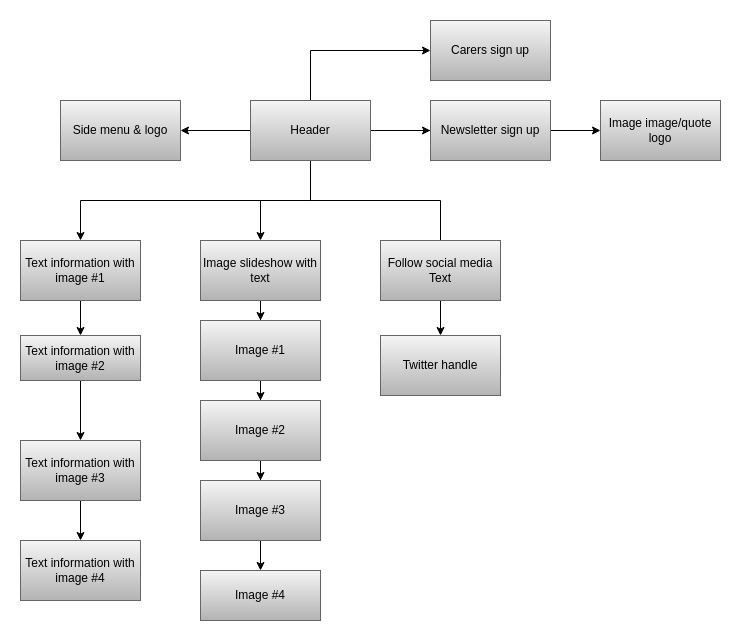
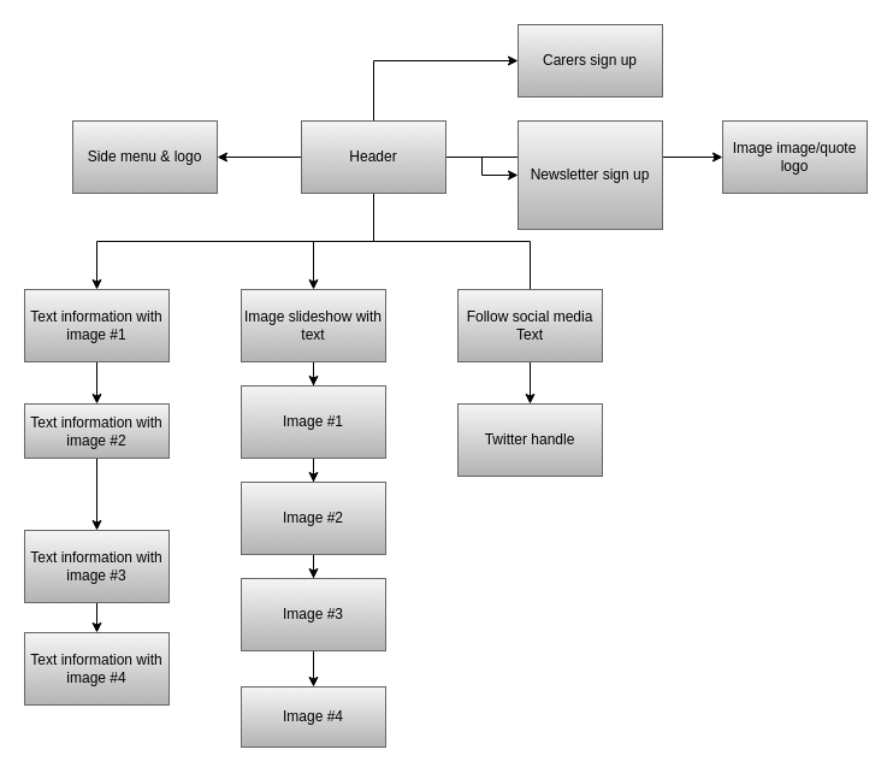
- <mxCell id="20" value="Newsletter sign up" parent="1" style="rounded=0;whiteSpace=wrap;html=1;gradientColor=#b3b3b3;fillColor=#f5f5f5;strokeColor=#666666;" vertex="1"><mxGeometry as="geometry" x="430" y="100" width="120" height="60" /></mxCell>
+ <mxCell id="20" value="Newsletter sign up" parent="1" style="rounded=0;whiteSpace=wrap;html=1;gradientColor=#b3b3b3;fillColor=#f5f5f5;strokeColor=#666666;" vertex="1"><mxGeometry x="430" y="100" as="geometry" width="120" height="90" /></mxCell>
- <mxCell id="16" value="Text information with image #4" parent="1" style="rounded=0;whiteSpace=wrap;html=1;gradientColor=#b3b3b3;fillColor=#f5f5f5;strokeColor=#666666;" vertex="1"><mxGeometry as="geometry" x="20" y="540" width="120" height="60" /></mxCell>
+ <mxCell id="16" value="Text information with image #4" parent="1" style="rounded=0;whiteSpace=wrap;html=1;gradientColor=#b3b3b3;fillColor=#f5f5f5;strokeColor=#666666;" vertex="1"><mxGeometry x="20" y="525" as="geometry" width="120" height="60" /></mxCell>
